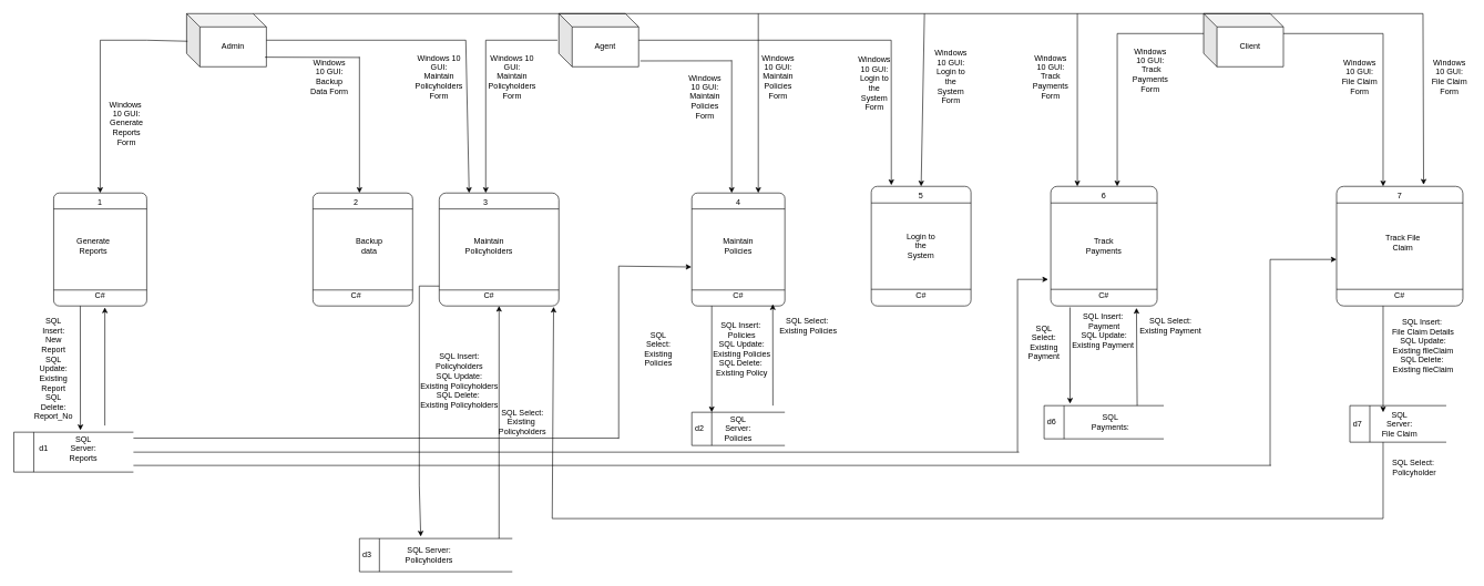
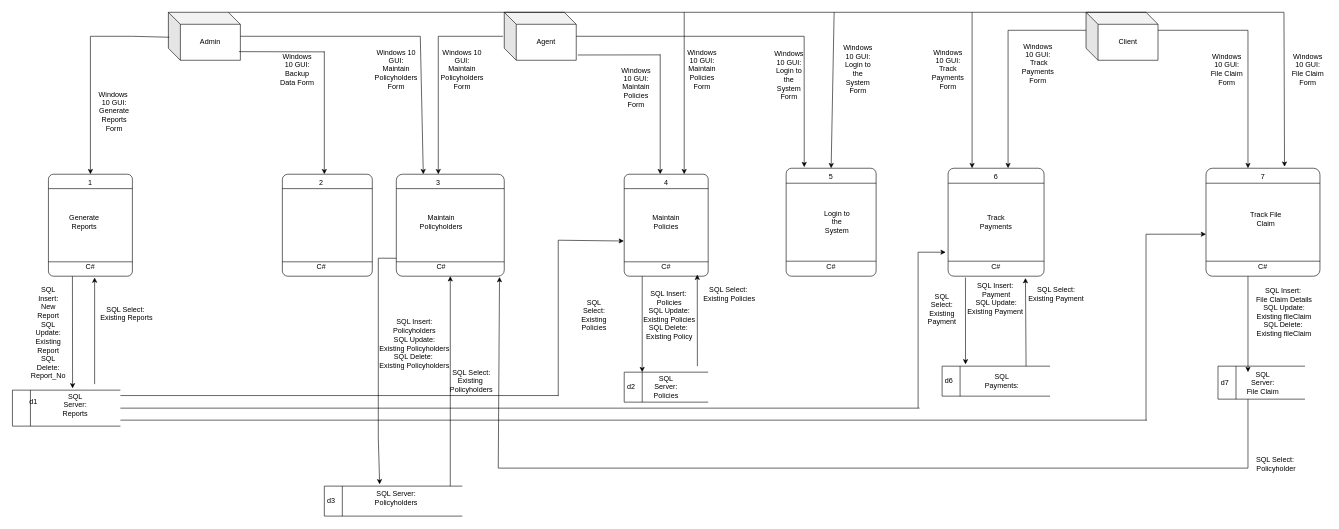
- <mxCell id="13" value="Backup data" style="text;html=1;align=center;verticalAlign=middle;whiteSpace=wrap;rounded=0;" vertex="1" parent="1"><mxGeometry x="525" y="355" width="60" height="30" as="geometry" /></mxCell>
- <mxCell id="38" value="Login to the System" style="text;html=1;align=center;verticalAlign=middle;whiteSpace=wrap;rounded=0;" vertex="1" parent="1"><mxGeometry x="1355" y="355" width="60" height="30" as="geometry" /></mxCell>
+ <mxCell id="38" value="Login to the System" style="text;html=1;align=center;verticalAlign=middle;whiteSpace=wrap;rounded=0;" vertex="1" parent="1"><mxGeometry x="1365" y="355" width="60" height="30" as="geometry" /></mxCell>
+ <mxCell id="74" value="SQL Select:&amp;nbsp;&lt;div&gt;Existing Reports&lt;/div&gt;&lt;div&gt;&lt;br&gt;&lt;/div&gt;" style="text;html=1;align=center;verticalAlign=middle;resizable=0;points=[];autosize=1;strokeColor=none;fillColor=none;" vertex="1" parent="1"><mxGeometry x="155" y="500" width="110" height="60" as="geometry" /></mxCell>
- <mxCell id="71" value="d1" style="text;html=1;align=center;verticalAlign=middle;whiteSpace=wrap;rounded=0;" vertex="1" parent="1"><mxGeometry x="35" y="660" width="60" height="30" as="geometry" /></mxCell>
+ <mxCell id="71" value="d1" style="text;html=1;align=center;verticalAlign=middle;whiteSpace=wrap;rounded=0;" vertex="1" parent="1"><mxGeometry x="25" y="655" width="60" height="30" as="geometry" /></mxCell>
- <mxCell id="99" value="SQL Select:&lt;div&gt;&amp;nbsp;Policyholder&lt;/div&gt;" style="text;html=1;align=center;verticalAlign=middle;resizable=0;points=[];autosize=1;strokeColor=none;fillColor=none;" vertex="1" parent="1"><mxGeometry x="2080" y="683" width="90" height="40" as="geometry" /></mxCell>
+ <mxCell id="99" value="SQL Select:&lt;div&gt;&amp;nbsp;Policyholder&lt;/div&gt;" style="text;html=1;align=center;verticalAlign=middle;resizable=0;points=[];autosize=1;strokeColor=none;fillColor=none;" vertex="1" parent="1"><mxGeometry x="2080" y="753" width="90" height="40" as="geometry" /></mxCell>
- <mxCell id="111" value="SQL Server: Policyholders" style="text;html=1;align=center;verticalAlign=middle;whiteSpace=wrap;rounded=0;" vertex="1" parent="1"><mxGeometry x="615" y="820" width="60" height="30" as="geometry" /></mxCell>
+ <mxCell id="111" value="SQL Server: Policyholders" style="text;html=1;align=center;verticalAlign=middle;whiteSpace=wrap;rounded=0;" vertex="1" parent="1"><mxGeometry x="630" y="815" width="60" height="30" as="geometry" /></mxCell>
